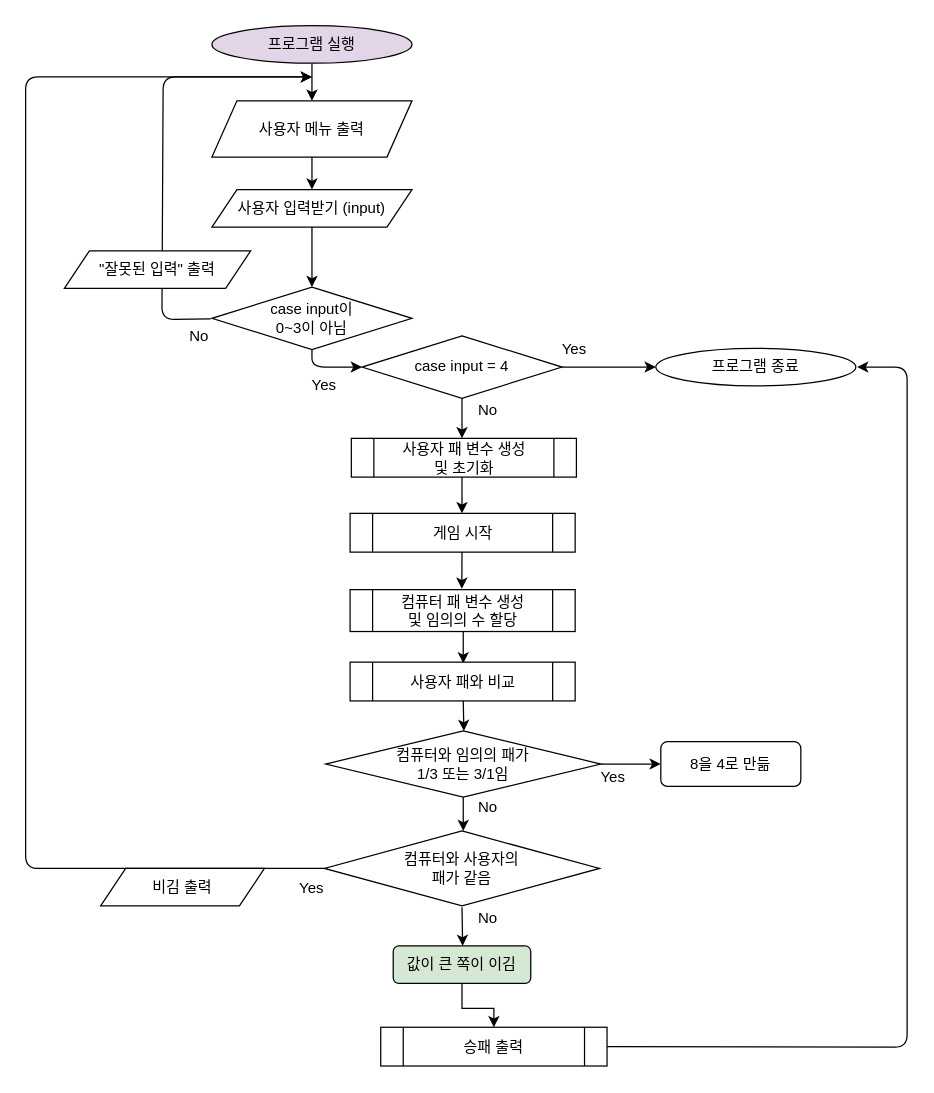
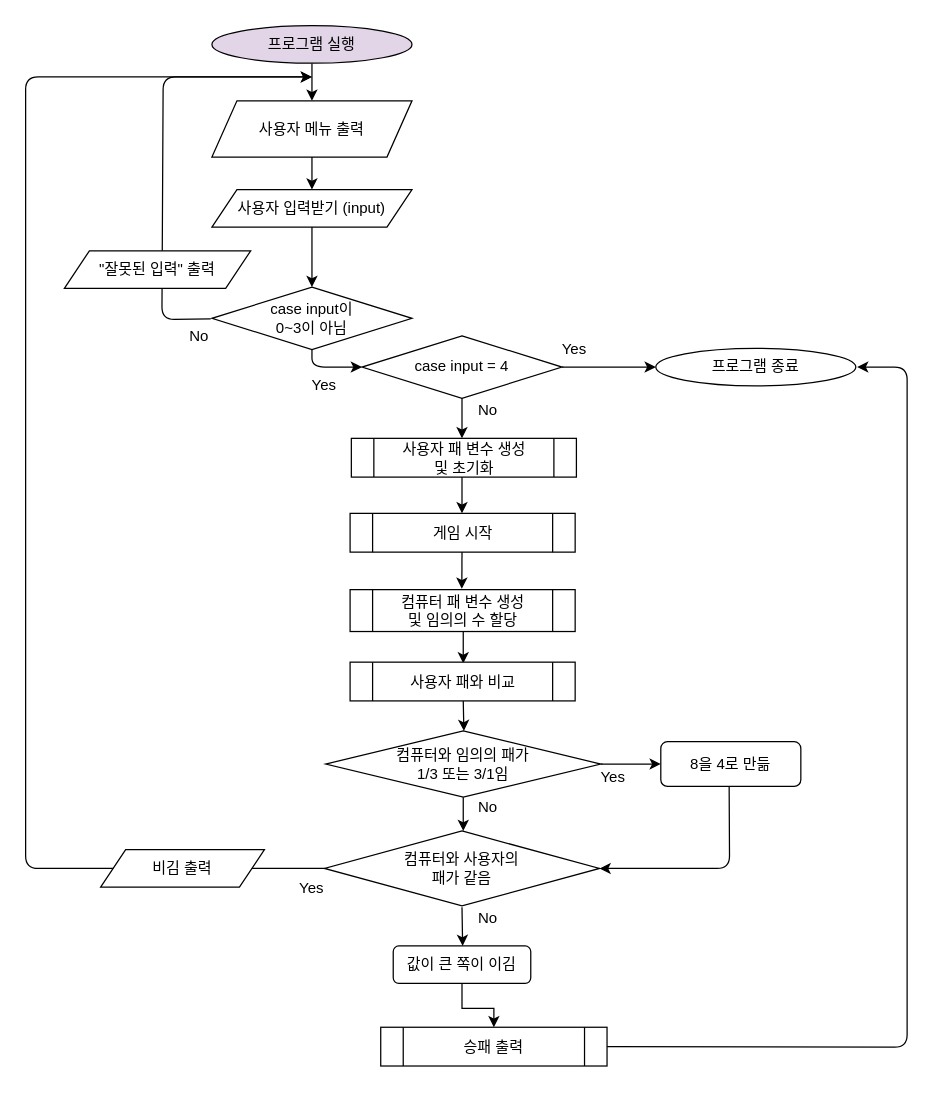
+ <mxCell id="22" value="" style="endArrow=classic;html=1;exitX=0.488;exitY=0.996;exitDx=0;exitDy=0;entryX=1;entryY=0.5;entryDx=0;entryDy=0;exitPerimeter=0;" parent="1" source="34" target="42" edge="1"><mxGeometry width="50" height="50" relative="1" as="geometry"><mxPoint x="638" y="612" as="sourcePoint" /><mxPoint x="424" y="679" as="targetPoint" /><Array as="points"><mxPoint x="583" y="694" /></Array></mxGeometry></mxCell>
- <mxCell id="40" value="비김 출력" style="shape=parallelogram;perimeter=parallelogramPerimeter;whiteSpace=wrap;html=1;fixedSize=1;" parent="1" vertex="1"><mxGeometry x="80" y="694" width="131" height="30" as="geometry" /></mxCell>
+ <mxCell id="40" value="비김 출력" style="shape=parallelogram;perimeter=parallelogramPerimeter;whiteSpace=wrap;html=1;fixedSize=1;" parent="1" vertex="1"><mxGeometry x="80" y="679" width="131" height="30" as="geometry" /></mxCell>
- <mxCell id="44" value="값이 큰 쪽이 이김" style="rounded=1;whiteSpace=wrap;html=1;fillColor=#d5e8d4;" vertex="1" parent="1"><mxGeometry x="314" y="756" width="110" height="30" as="geometry" /></mxCell>
+ <mxCell id="44" value="값이 큰 쪽이 이김" style="rounded=1;whiteSpace=wrap;html=1;" vertex="1" parent="1"><mxGeometry x="314" y="756" width="110" height="30" as="geometry" /></mxCell>
